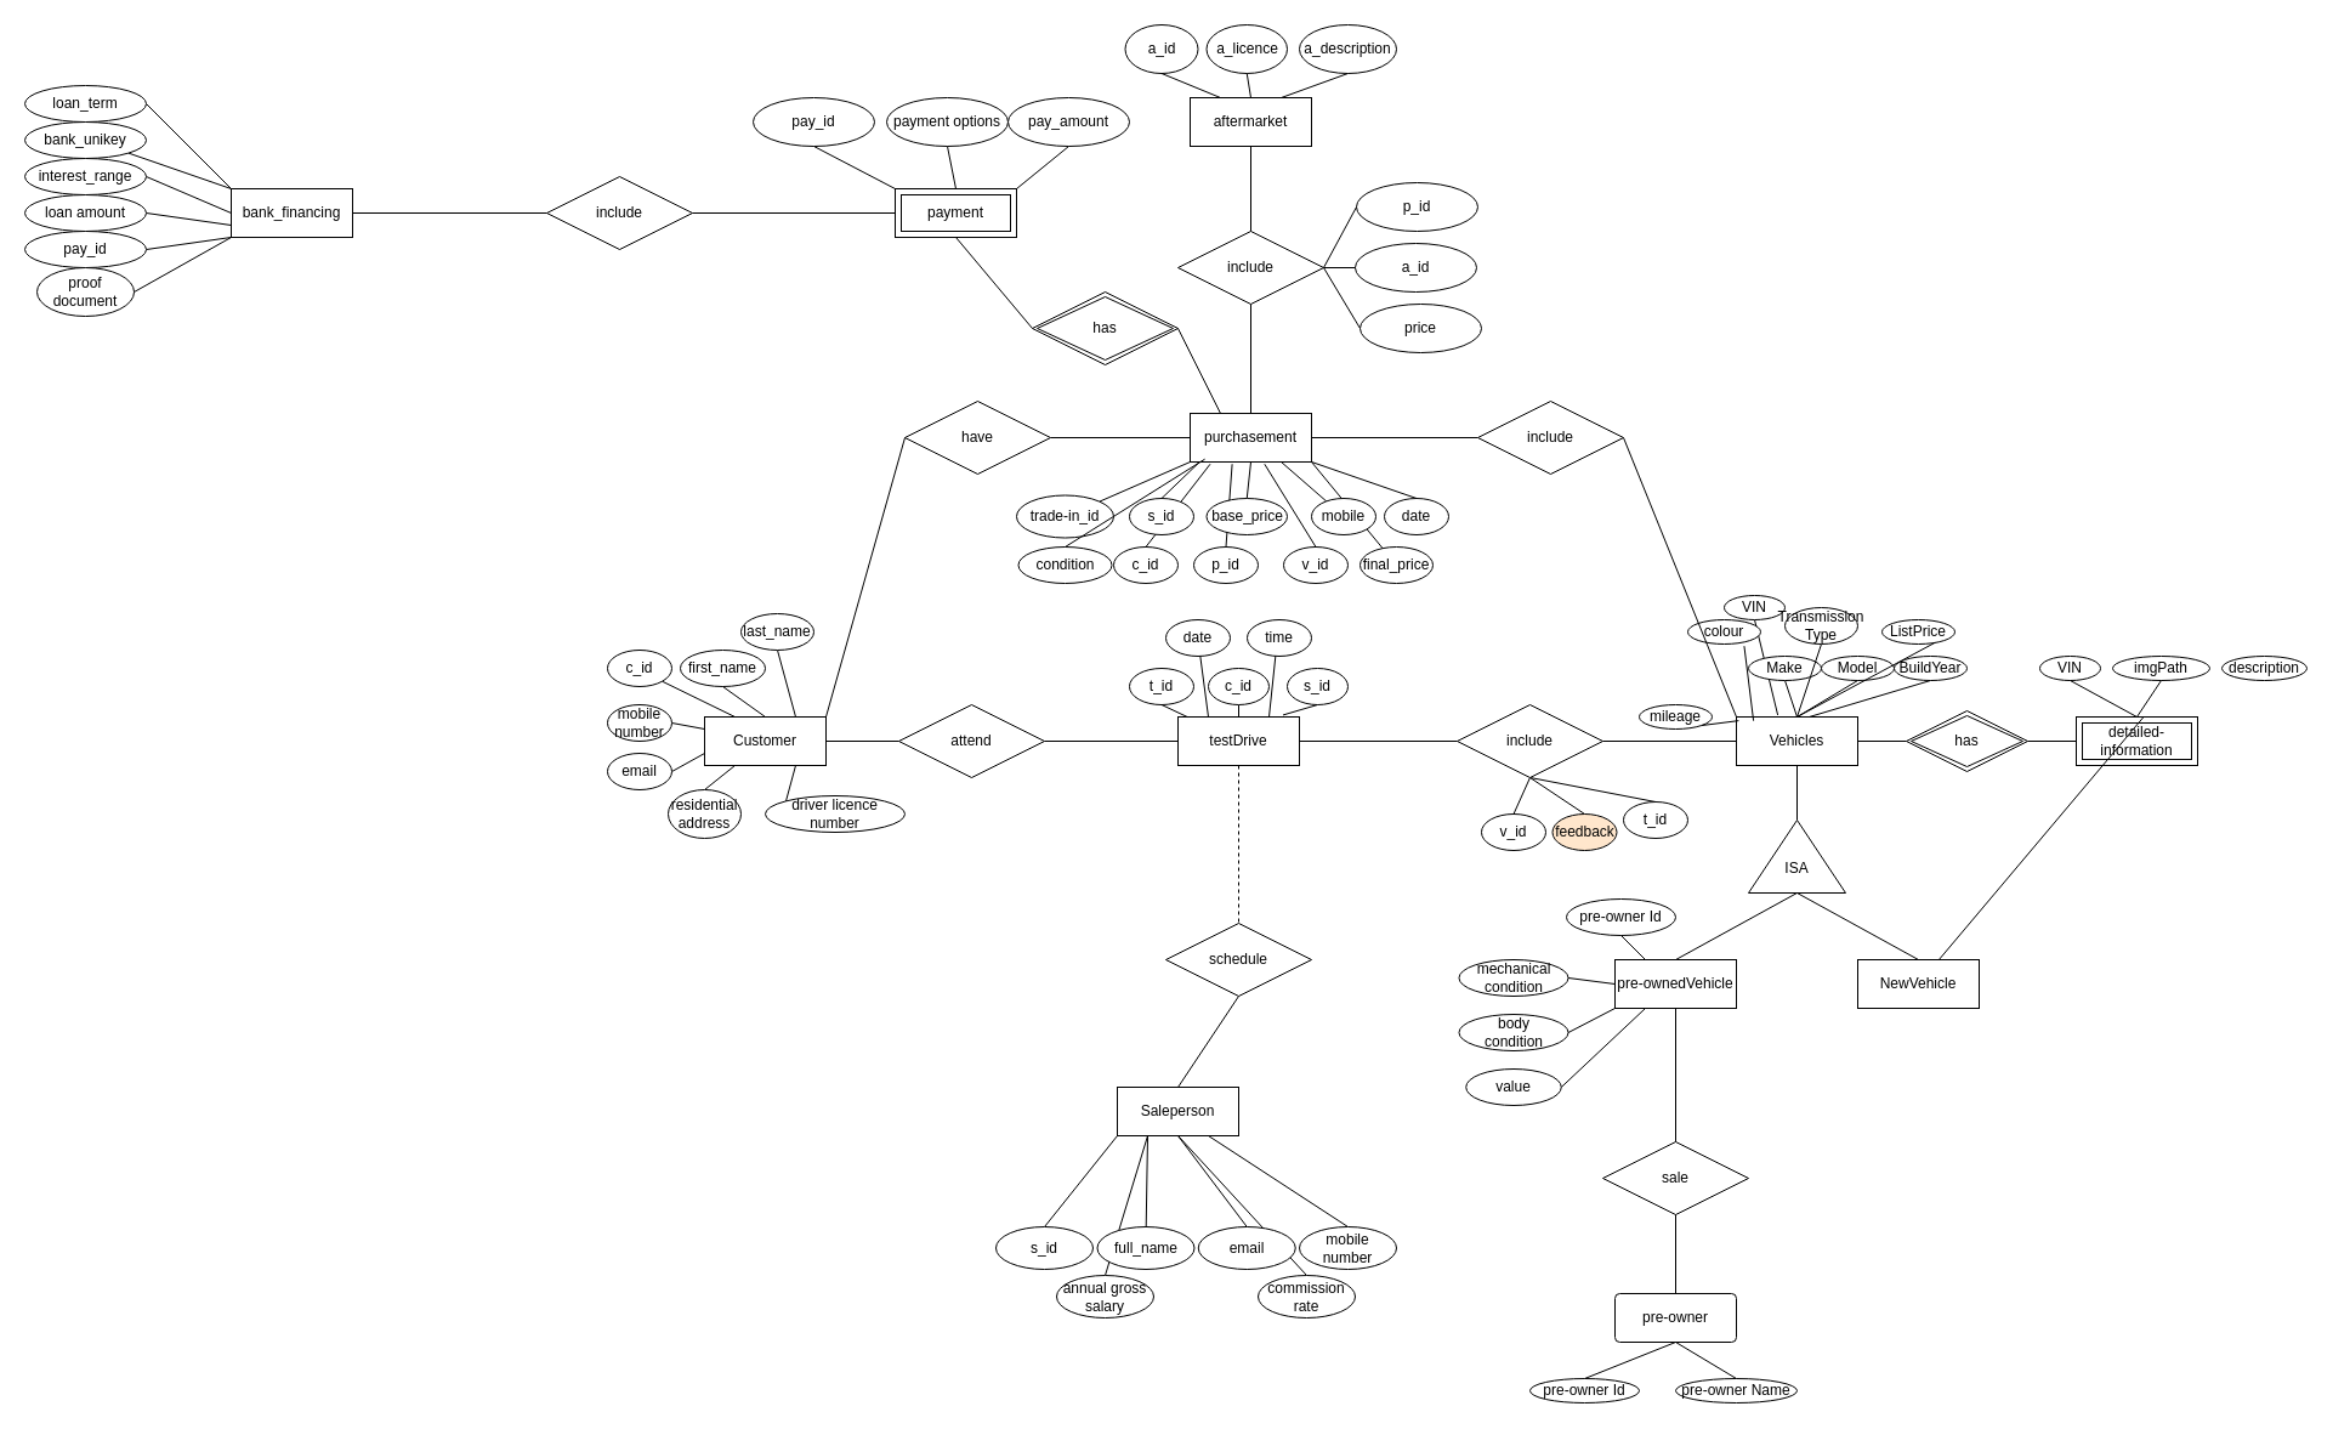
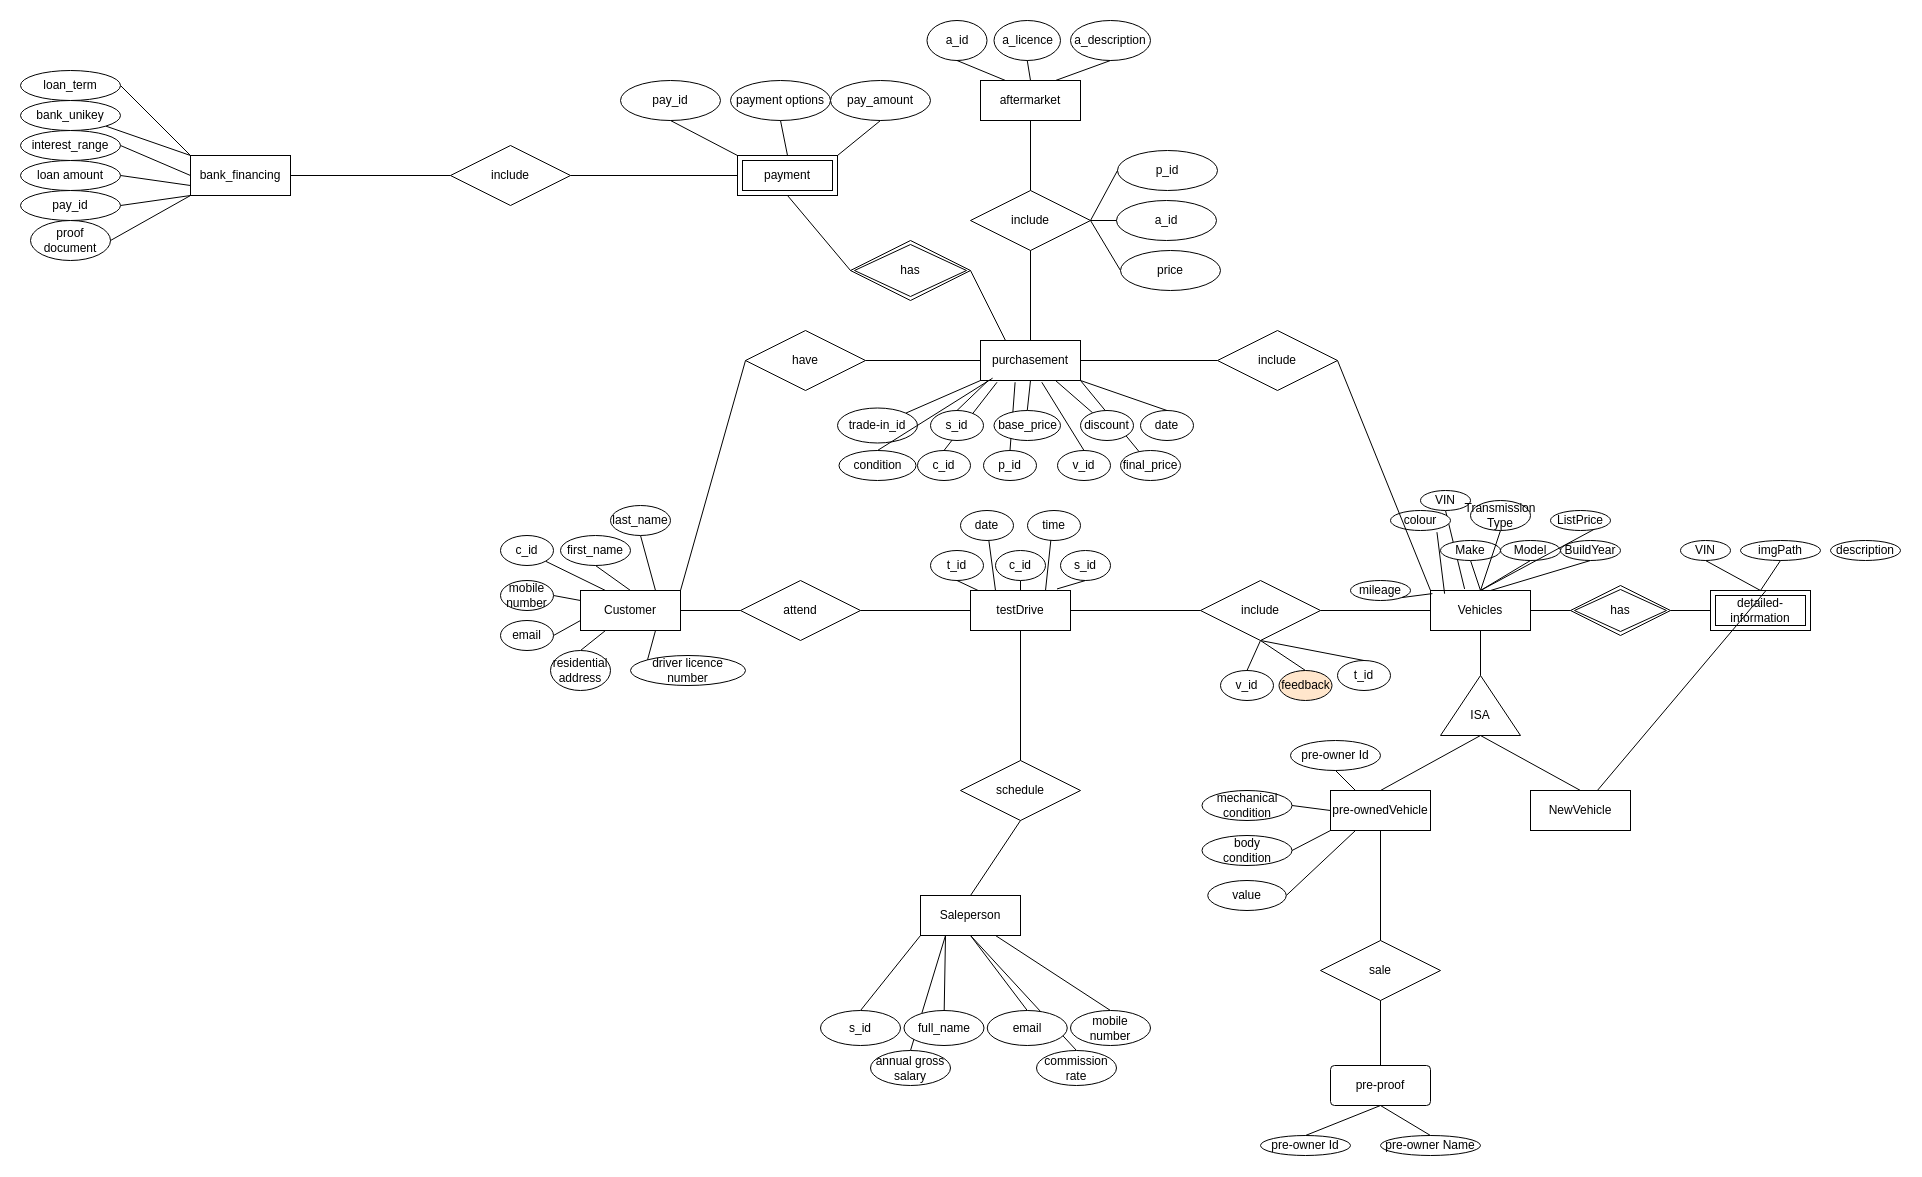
- <mxCell id="116" value="mobile" style="ellipse;whiteSpace=wrap;html=1;align=center;" vertex="1" parent="1"><mxGeometry x="1080" y="410" width="53" height="30" as="geometry" /></mxCell>
+ <mxCell id="116" value="discount" style="ellipse;whiteSpace=wrap;html=1;align=center;" vertex="1" parent="1"><mxGeometry x="1080" y="410" width="53" height="30" as="geometry" /></mxCell>
- <mxCell id="69" value="" style="endArrow=none;html=1;rounded=0;exitX=0.5;exitY=1;exitDx=0;exitDy=0;dashed=1;" parent="1" source="49" target="68" edge="1"><mxGeometry relative="1" as="geometry"><mxPoint x="870" y="700" as="sourcePoint" /><mxPoint x="1030" y="700" as="targetPoint" /></mxGeometry></mxCell>
+ <mxCell id="69" value="" style="endArrow=none;html=1;rounded=0;exitX=0.5;exitY=1;exitDx=0;exitDy=0;" parent="1" source="49" target="68" edge="1"><mxGeometry relative="1" as="geometry"><mxPoint x="870" y="700" as="sourcePoint" /><mxPoint x="1030" y="700" as="targetPoint" /></mxGeometry></mxCell>
- <mxCell id="29" value="pre-owner" style="rounded=1;arcSize=10;whiteSpace=wrap;html=1;align=center;" parent="1" vertex="1"><mxGeometry x="1330" y="1065" width="100" height="40" as="geometry" /></mxCell>
+ <mxCell id="29" value="pre-proof" style="rounded=1;arcSize=10;whiteSpace=wrap;html=1;align=center;" parent="1" vertex="1"><mxGeometry x="1330" y="1065" width="100" height="40" as="geometry" /></mxCell>
